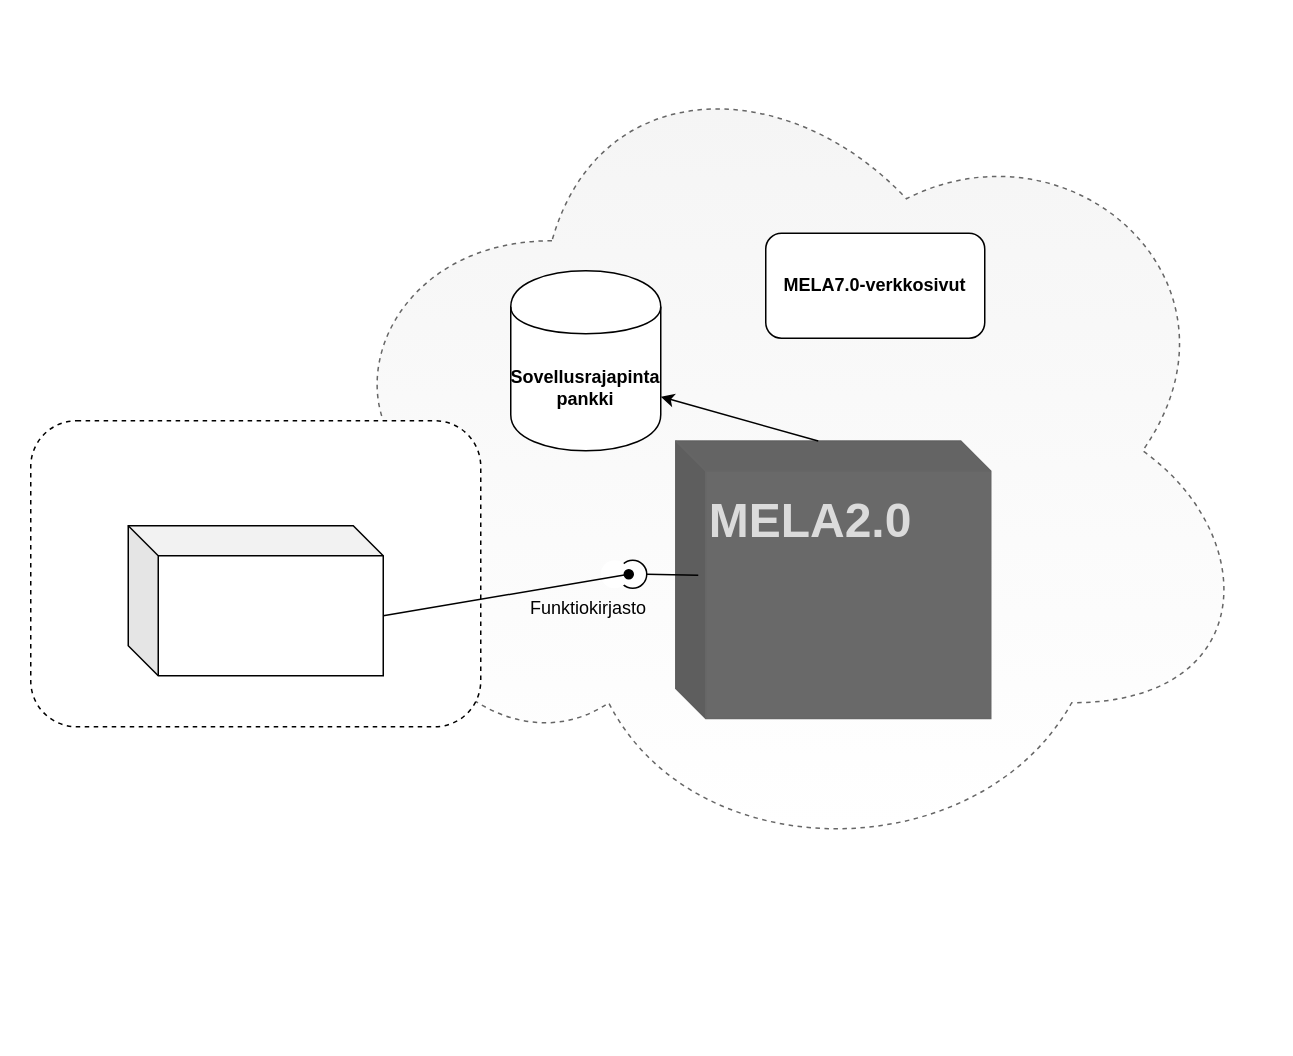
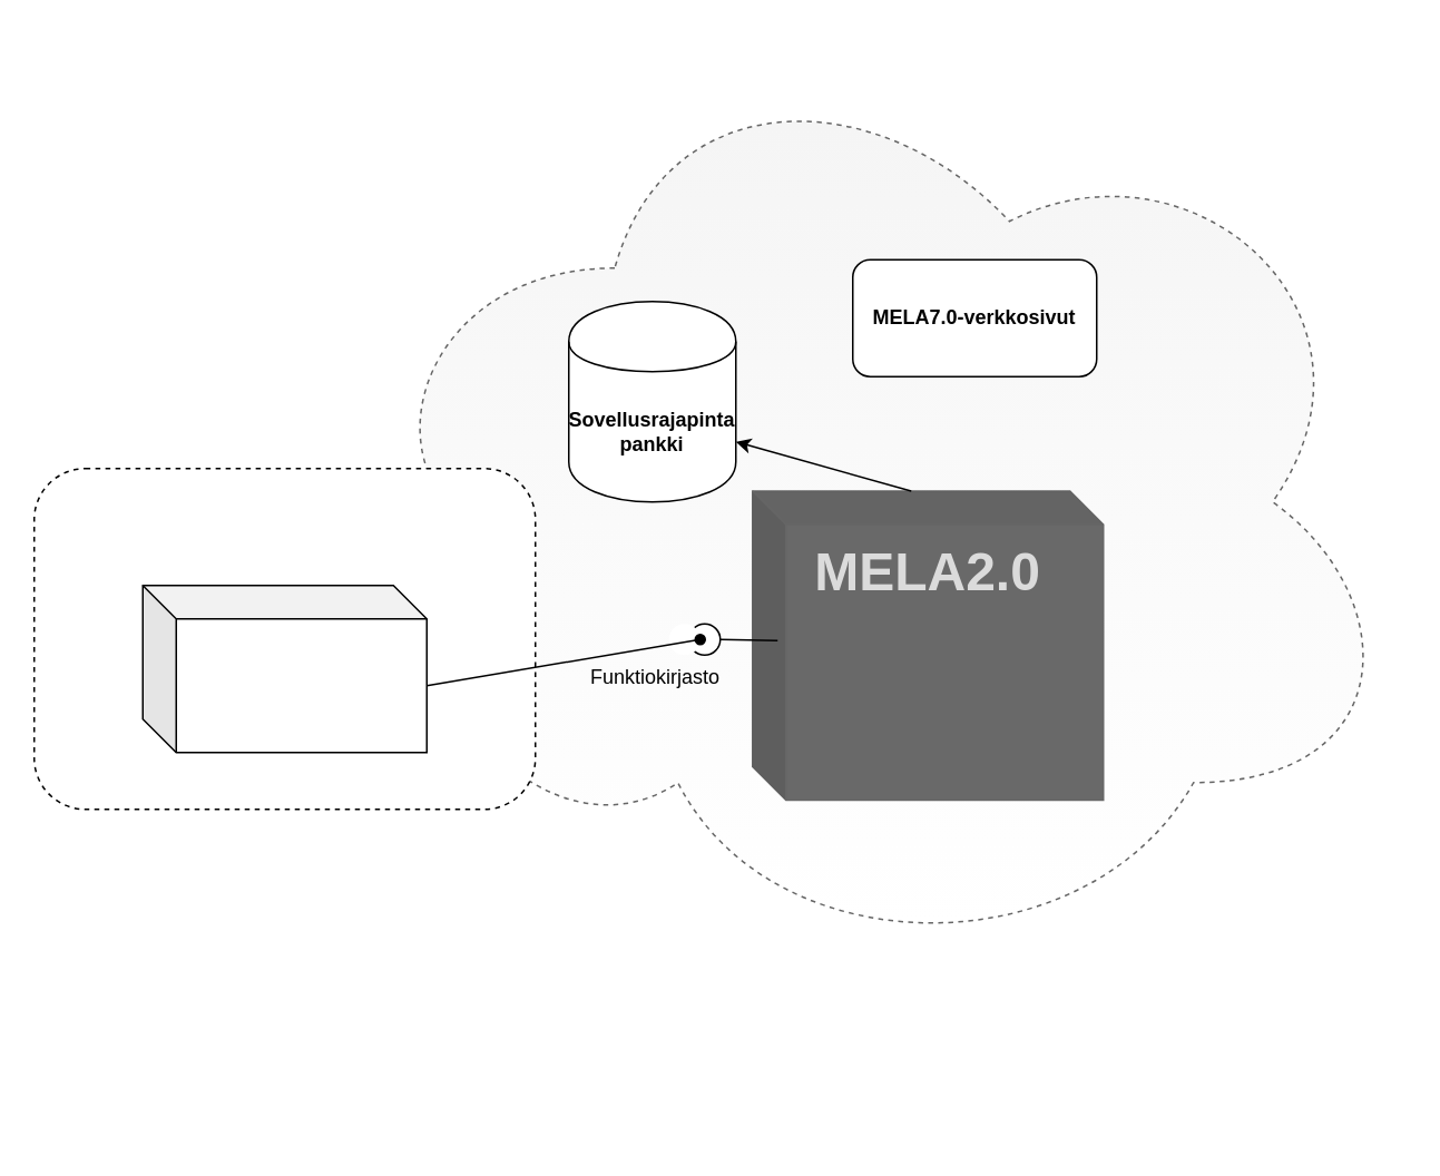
- <mxCell id="7" value="MELA2.0" style="text;html=1;strokeColor=none;fillColor=none;align=center;verticalAlign=middle;whiteSpace=wrap;rounded=0;fontSize=32;fontColor=#DBDBDB;fontStyle=1" parent="5" vertex="1"><mxGeometry x="22.8" y="31.429" width="134.4" height="44.048" as="geometry" /></mxCell>
+ <mxCell id="7" value="MELA2.0" style="text;html=1;strokeColor=none;fillColor=none;align=center;verticalAlign=middle;whiteSpace=wrap;rounded=0;fontSize=32;fontColor=#DBDBDB;fontStyle=1" parent="5" vertex="1"><mxGeometry x="37.8" y="26.429" width="134.4" height="44.048" as="geometry" /></mxCell>
